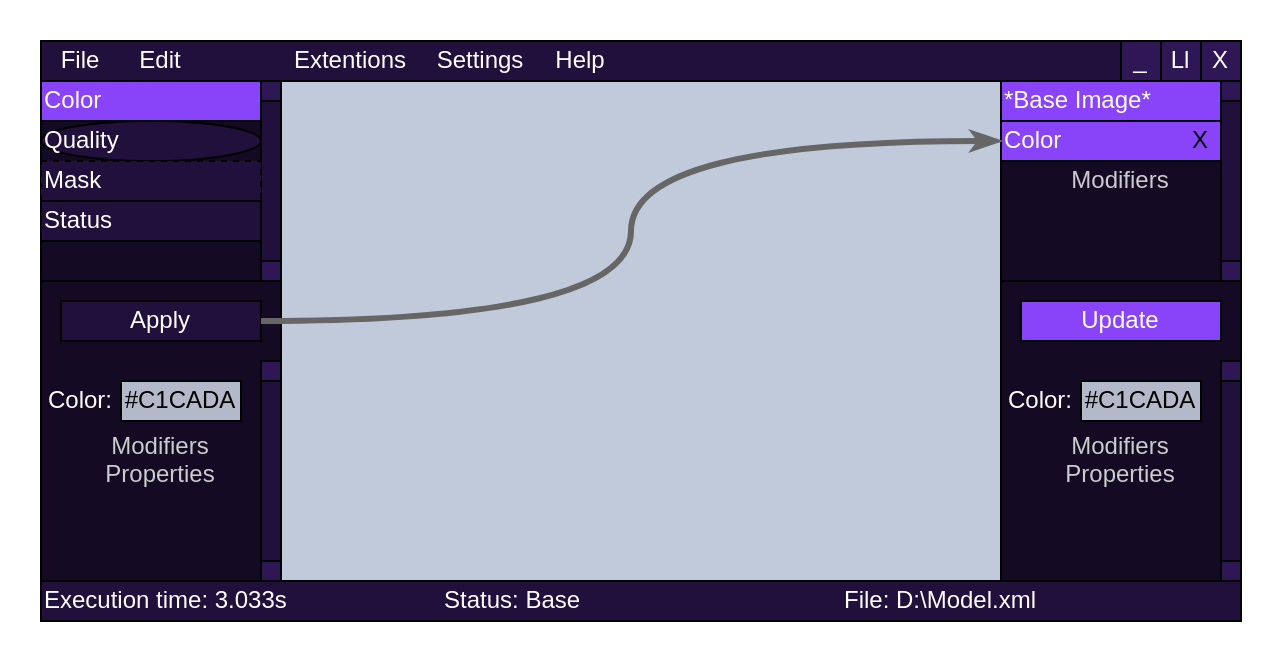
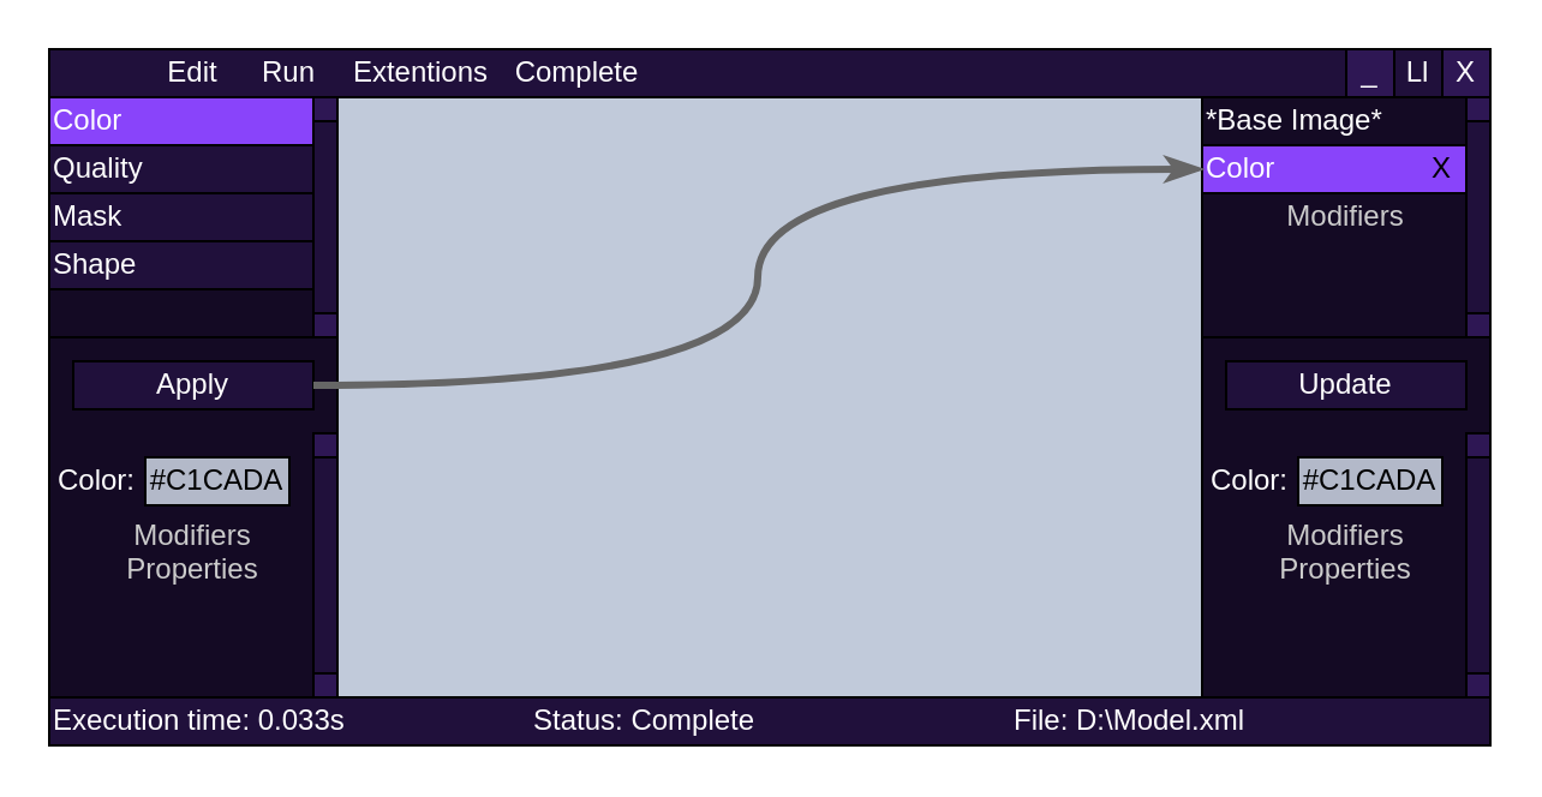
- <mxCell id="9" value="File" style="text;html=1;strokeColor=none;fillColor=none;align=center;verticalAlign=middle;whiteSpace=wrap;rounded=0;labelBackgroundColor=none;fontColor=#FFFFFF;" parent="1" vertex="1"><mxGeometry x="20" y="20" width="40" height="20" as="geometry" /></mxCell>
+ <mxCell id="42" value="Run" style="text;html=1;strokeColor=none;fillColor=none;align=center;verticalAlign=middle;whiteSpace=wrap;rounded=0;labelBackgroundColor=none;fontColor=#FFFFFF;" parent="1" vertex="1"><mxGeometry x="100" y="20" width="40" height="20" as="geometry" /></mxCell>
- <mxCell id="40" value="Settings" style="text;html=1;strokeColor=none;fillColor=none;align=center;verticalAlign=middle;whiteSpace=wrap;rounded=0;labelBackgroundColor=none;fontColor=#FFFFFF;" parent="1" vertex="1"><mxGeometry x="210" y="20" width="60" height="20" as="geometry" /></mxCell>
+ <mxCell id="40" value="Complete" style="text;html=1;strokeColor=none;fillColor=none;align=center;verticalAlign=middle;whiteSpace=wrap;rounded=0;labelBackgroundColor=none;fontColor=#FFFFFF;" parent="1" vertex="1"><mxGeometry x="210" y="20" width="60" height="20" as="geometry" /></mxCell>
- <mxCell id="43" value="Help" style="text;html=1;strokeColor=none;fillColor=none;align=center;verticalAlign=middle;whiteSpace=wrap;rounded=0;labelBackgroundColor=none;fontColor=#FFFFFF;" parent="1" vertex="1"><mxGeometry x="270" y="20" width="40" height="20" as="geometry" /></mxCell>
- <mxCell id="12" value="Ll" style="rounded=0;whiteSpace=wrap;html=1;strokeColor=#000000;align=center;fillColor=#2E1754;fontColor=#FFFFFF;" parent="1" vertex="1"><mxGeometry x="580" y="20" width="20" height="20" as="geometry" /></mxCell>
+ <mxCell id="12" value="Ll" style="rounded=0;whiteSpace=wrap;html=1;strokeColor=#000000;align=center;fillColor=#20103b;fontColor=#FFFFFF;" parent="1" vertex="1"><mxGeometry x="580" y="20" width="20" height="20" as="geometry" /></mxCell>
- <mxCell id="36" value="*Base Image*" style="rounded=0;whiteSpace=wrap;html=1;strokeColor=#000000;align=left;fillColor=#8944fa;fontColor=#FFFFFF;" parent="1" vertex="1"><mxGeometry x="500" y="40" width="110" height="20" as="geometry" /></mxCell>
+ <mxCell id="36" value="*Base Image*" style="rounded=0;whiteSpace=wrap;html=1;strokeColor=#000000;align=left;fillColor=#140A24;fontColor=#FFFFFF;" parent="1" vertex="1"><mxGeometry x="500" y="40" width="110" height="20" as="geometry" /></mxCell>
- <mxCell id="18" value="Quality" style="ellipse;whiteSpace=wrap;html=1;strokeColor=#000000;align=left;fontColor=#FFFFFF;fillColor=#20103B;" parent="1" vertex="1"><mxGeometry x="20" y="60" width="110" height="20" as="geometry" /></mxCell>
+ <mxCell id="18" value="Quality" style="rounded=0;whiteSpace=wrap;html=1;strokeColor=#000000;align=left;fontColor=#FFFFFF;fillColor=#20103B;" parent="1" vertex="1"><mxGeometry x="20" y="60" width="110" height="20" as="geometry" /></mxCell>
- <mxCell id="19" value="Mask" style="rounded=0;whiteSpace=wrap;html=1;strokeColor=#000000;align=left;fontColor=#FFFFFF;fillColor=#20103B;dashed=1;" parent="1" vertex="1"><mxGeometry x="20" y="80" width="110" height="20" as="geometry" /></mxCell>
+ <mxCell id="19" value="Mask" style="rounded=0;whiteSpace=wrap;html=1;strokeColor=#000000;align=left;fontColor=#FFFFFF;fillColor=#20103B;" parent="1" vertex="1"><mxGeometry x="20" y="80" width="110" height="20" as="geometry" /></mxCell>
- <mxCell id="20" value="Status" style="rounded=0;whiteSpace=wrap;html=1;strokeColor=#000000;align=left;fontColor=#FFFFFF;fillColor=#20103B;" parent="1" vertex="1"><mxGeometry x="20" y="100" width="110" height="20" as="geometry" /></mxCell>
+ <mxCell id="20" value="Shape" style="rounded=0;whiteSpace=wrap;html=1;strokeColor=#000000;align=left;fontColor=#FFFFFF;fillColor=#20103B;" parent="1" vertex="1"><mxGeometry x="20" y="100" width="110" height="20" as="geometry" /></mxCell>
- <mxCell id="27" value="Update" style="rounded=0;whiteSpace=wrap;html=1;comic=0;strokeColor=#000000;strokeWidth=1;align=center;fillColor=#8944fa;fontColor=#FFFFFF;" parent="1" vertex="1"><mxGeometry x="510" y="150" width="100" height="20" as="geometry" /></mxCell>
+ <mxCell id="27" value="Update" style="rounded=0;whiteSpace=wrap;html=1;comic=0;strokeColor=#000000;strokeWidth=1;align=center;fillColor=#20103B;fontColor=#FFFFFF;" parent="1" vertex="1"><mxGeometry x="510" y="150" width="100" height="20" as="geometry" /></mxCell>
- <mxCell id="15" value="Execution time: 3.033s" style="text;html=1;strokeColor=none;fillColor=none;align=left;verticalAlign=middle;whiteSpace=wrap;rounded=0;labelBackgroundColor=none;fontColor=#FFFFFF;" parent="1" vertex="1"><mxGeometry x="20" y="290" width="140" height="20" as="geometry" /></mxCell>
+ <mxCell id="15" value="Execution time: 0.033s" style="text;html=1;strokeColor=none;fillColor=none;align=left;verticalAlign=middle;whiteSpace=wrap;rounded=0;labelBackgroundColor=none;fontColor=#FFFFFF;" parent="1" vertex="1"><mxGeometry x="20" y="290" width="140" height="20" as="geometry" /></mxCell>
- <mxCell id="16" value="Status: Base&lt;br&gt;" style="text;html=1;strokeColor=none;fillColor=none;align=left;verticalAlign=middle;whiteSpace=wrap;rounded=0;labelBackgroundColor=none;fontColor=#FFFFFF;" parent="1" vertex="1"><mxGeometry x="220" y="290" width="100" height="20" as="geometry" /></mxCell>
+ <mxCell id="16" value="Status: Complete&lt;br&gt;" style="text;html=1;strokeColor=none;fillColor=none;align=left;verticalAlign=middle;whiteSpace=wrap;rounded=0;labelBackgroundColor=none;fontColor=#FFFFFF;" parent="1" vertex="1"><mxGeometry x="220" y="290" width="100" height="20" as="geometry" /></mxCell>
